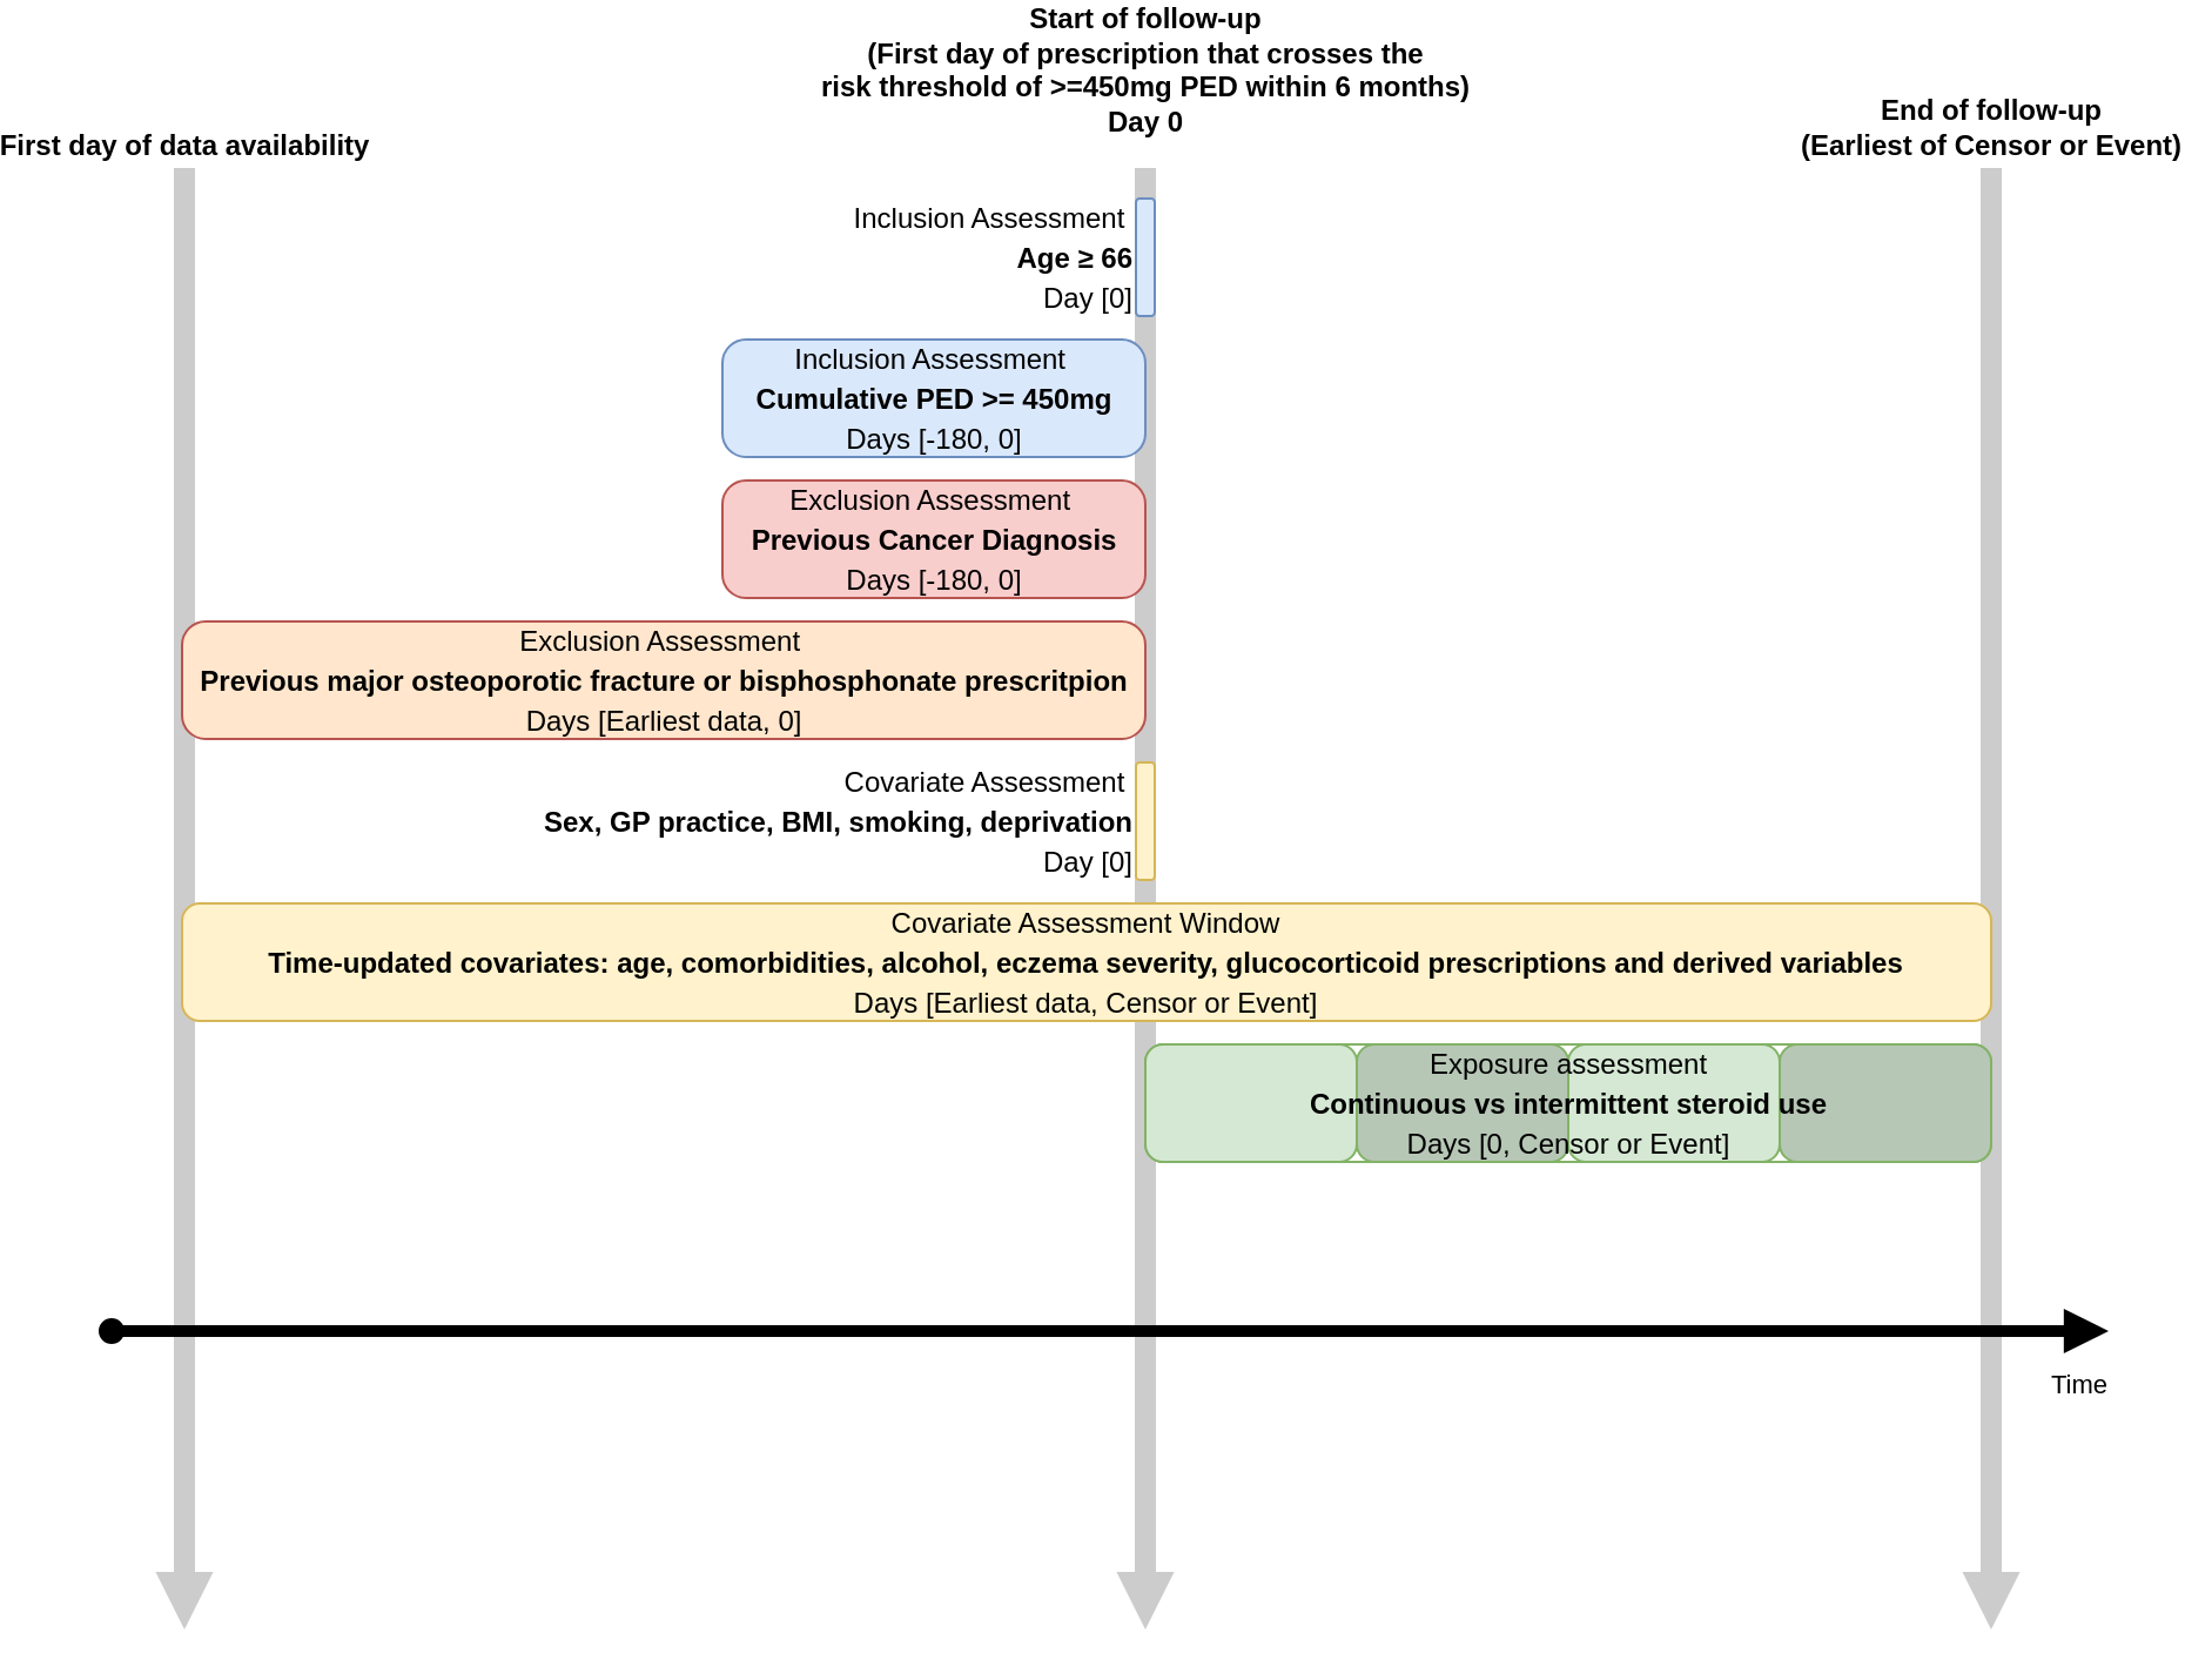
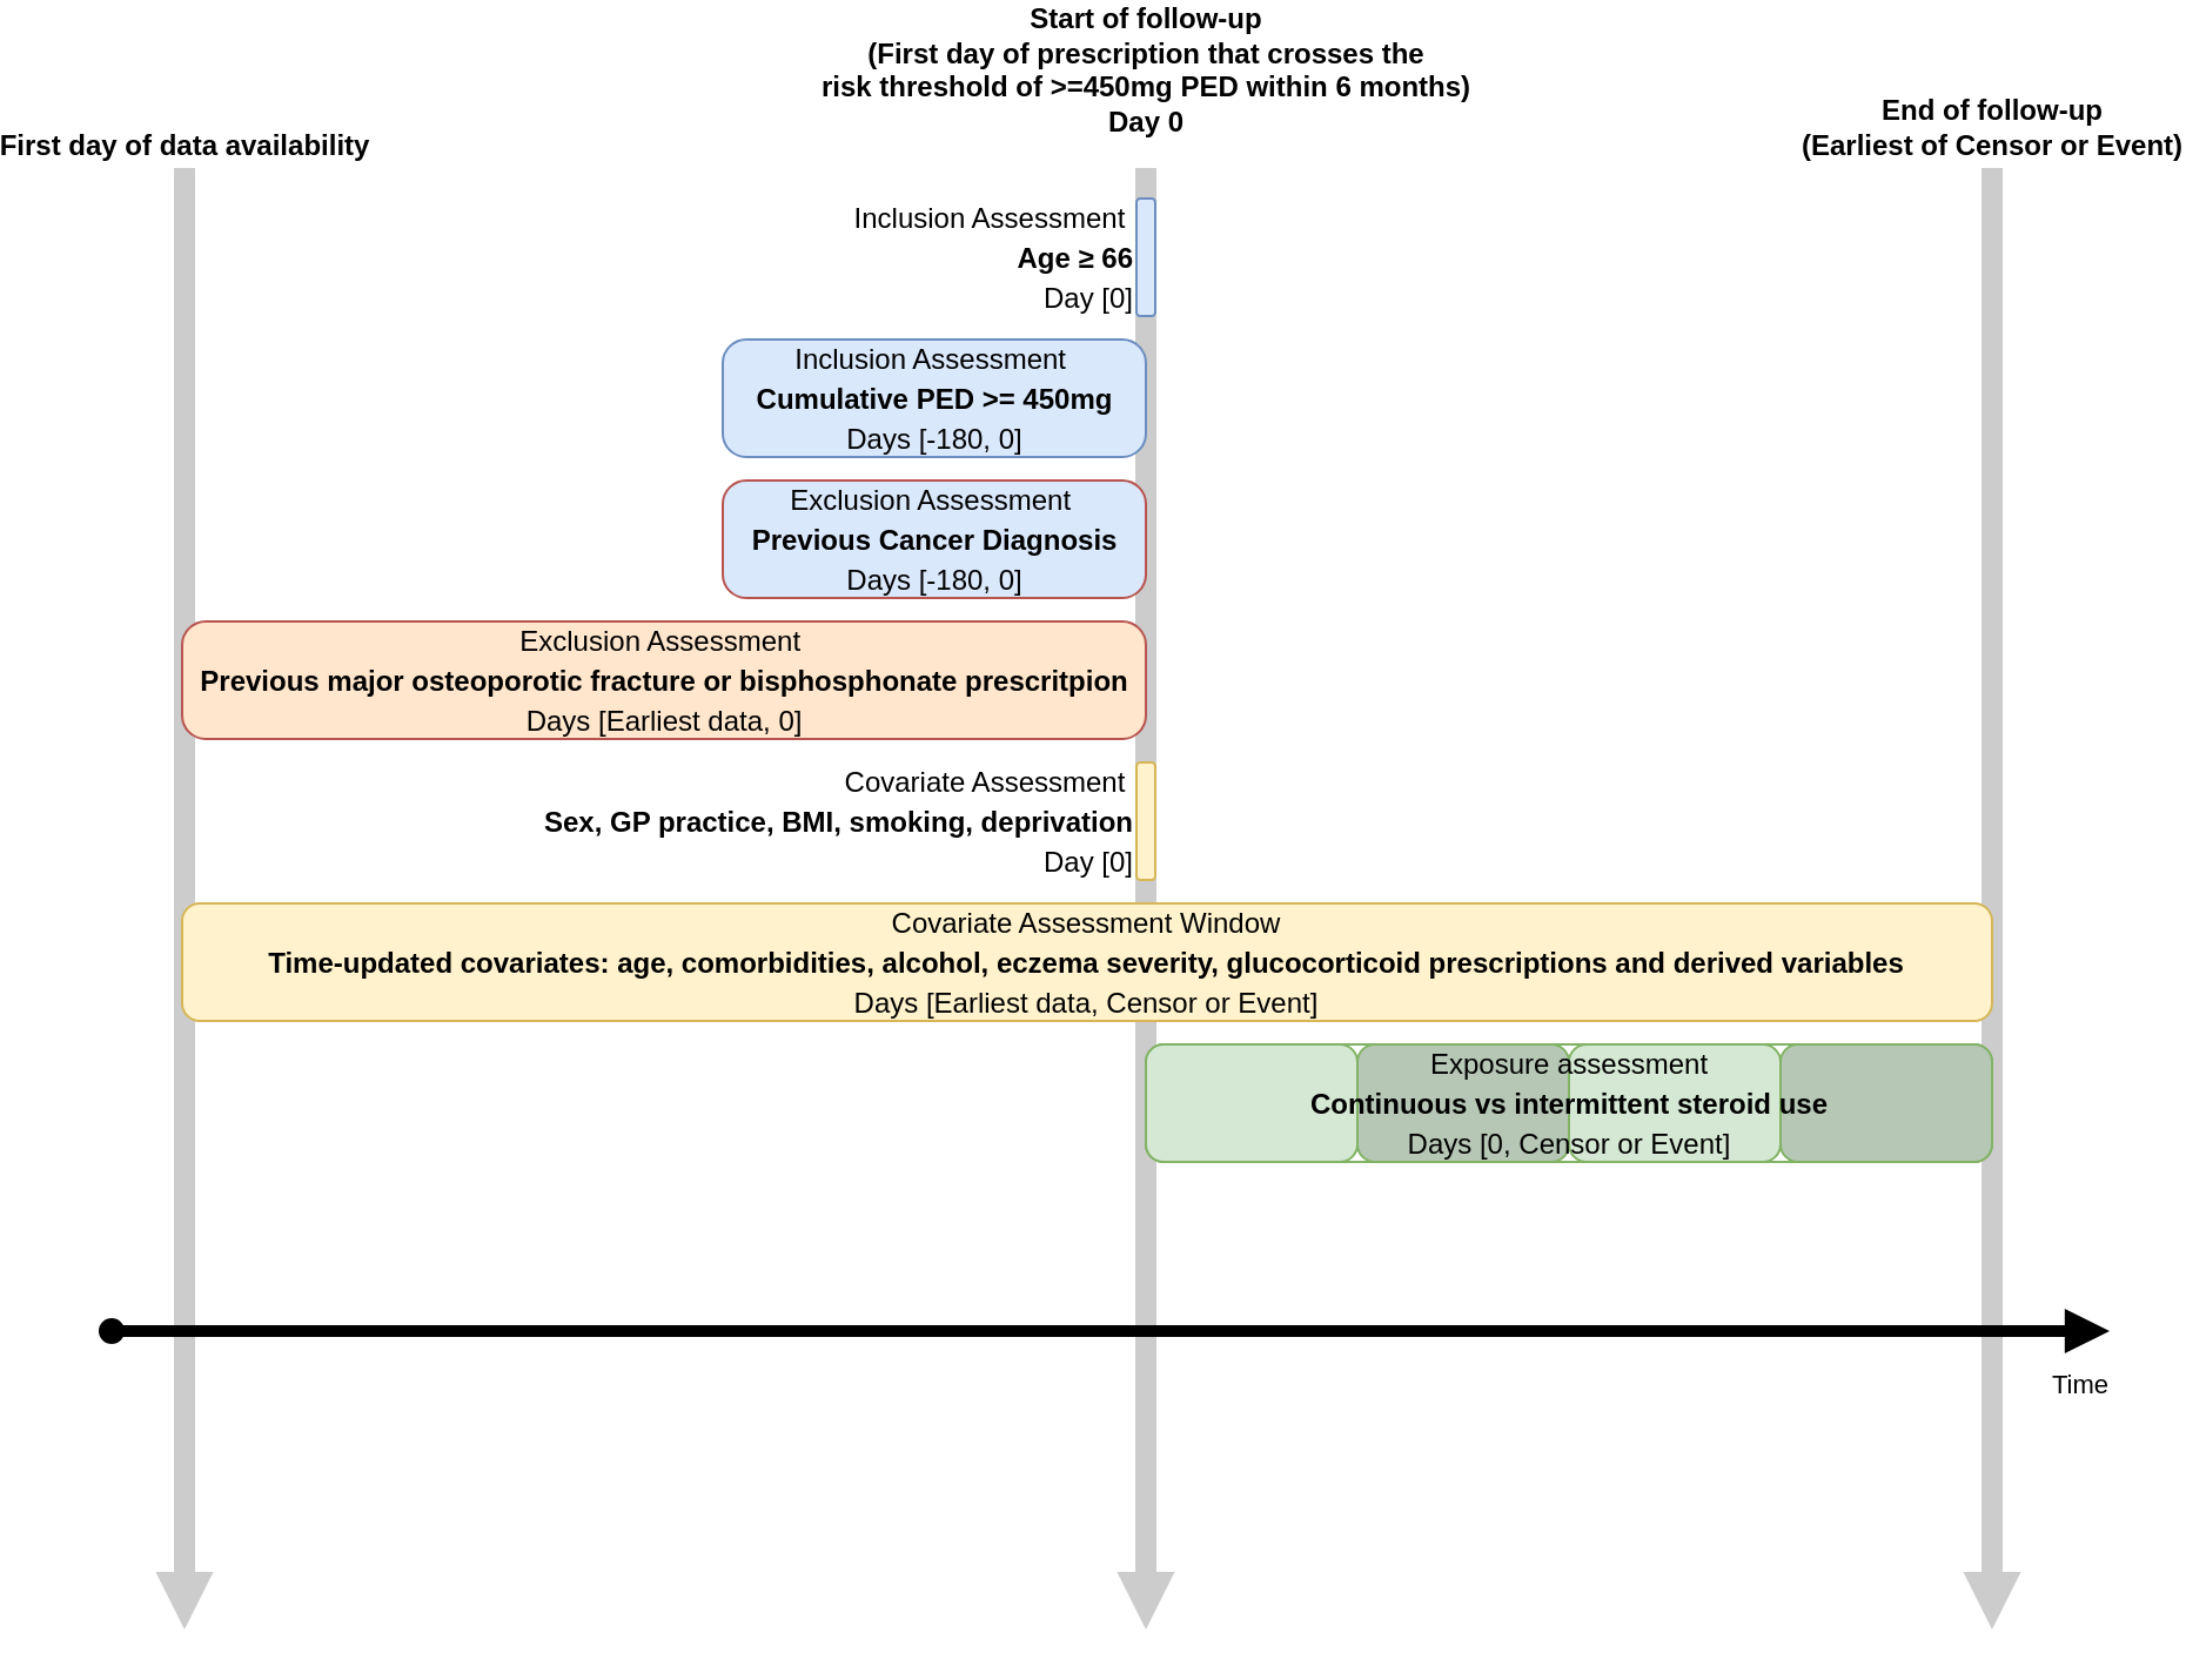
- <mxCell id="6" value="&lt;font&gt;&lt;span style=&quot;font-size: 12px&quot;&gt;Exclusion Assessment&amp;nbsp;&lt;/span&gt;&lt;br&gt;&lt;span style=&quot;font-size: 12px&quot;&gt;&lt;b&gt;Previous Cancer Diagnosis&lt;br&gt;&lt;/b&gt;&lt;/span&gt;&lt;/font&gt;&lt;span style=&quot;font-size: 12px ; text-align: center&quot;&gt;Days [-180, 0]&lt;/span&gt;" style="rounded=1;html=1;fontSize=14;fillColor=#f8cecc;strokeColor=#b85450;arcSize=20;labelPosition=center;verticalLabelPosition=middle;align=center;verticalAlign=middle;" parent="1" vertex="1"><mxGeometry x="280" y="153" width="180" height="50" as="geometry" /></mxCell>
+ <mxCell id="6" value="&lt;font&gt;&lt;span style=&quot;font-size: 12px&quot;&gt;Exclusion Assessment&amp;nbsp;&lt;/span&gt;&lt;br&gt;&lt;span style=&quot;font-size: 12px&quot;&gt;&lt;b&gt;Previous Cancer Diagnosis&lt;br&gt;&lt;/b&gt;&lt;/span&gt;&lt;/font&gt;&lt;span style=&quot;font-size: 12px ; text-align: center&quot;&gt;Days [-180, 0]&lt;/span&gt;" style="rounded=1;html=1;fontSize=14;fillColor=#dae8fc;strokeColor=#b85450;arcSize=20;labelPosition=center;verticalLabelPosition=middle;align=center;verticalAlign=middle;" parent="1" vertex="1"><mxGeometry x="280" y="153" width="180" height="50" as="geometry" /></mxCell>
